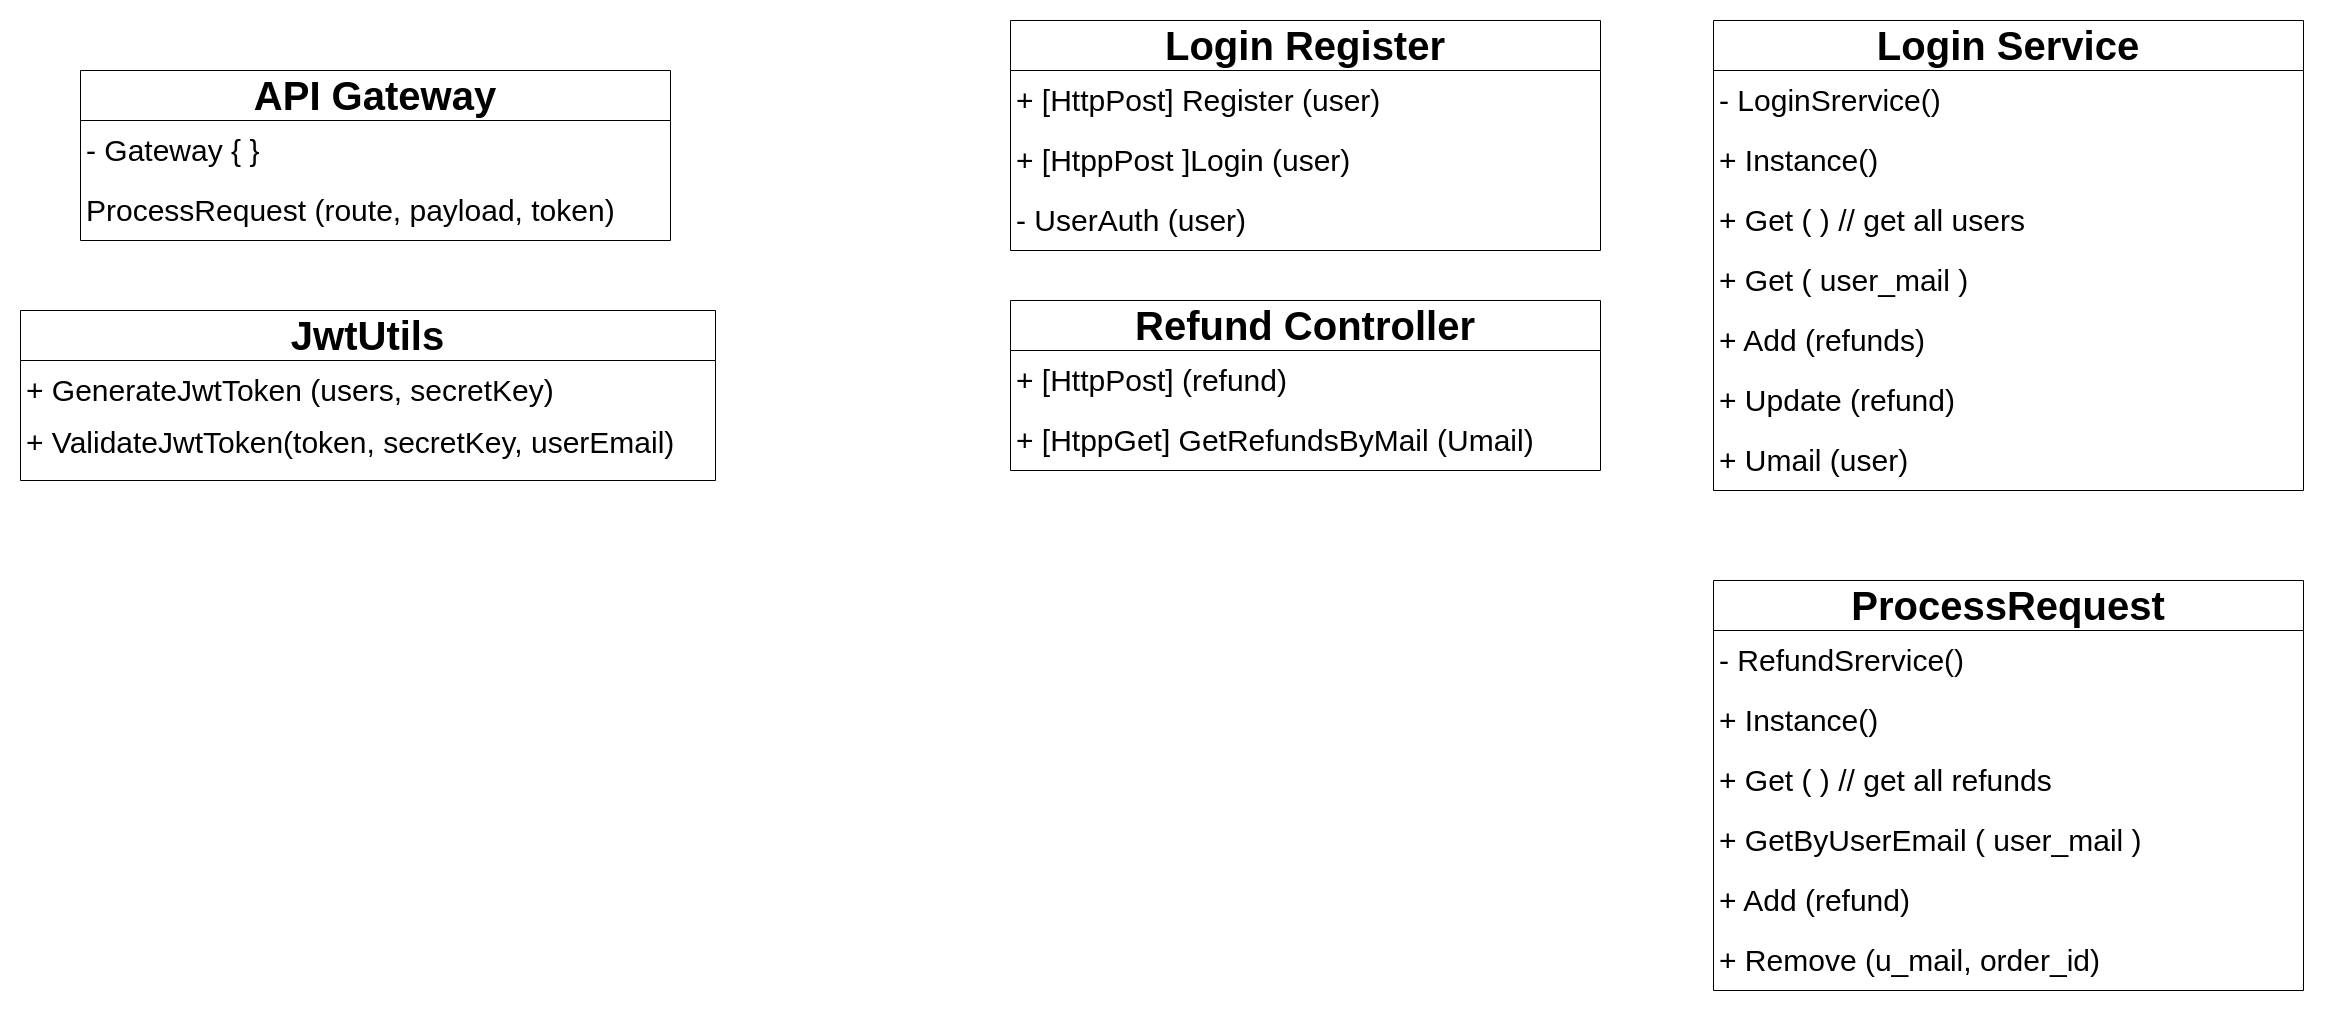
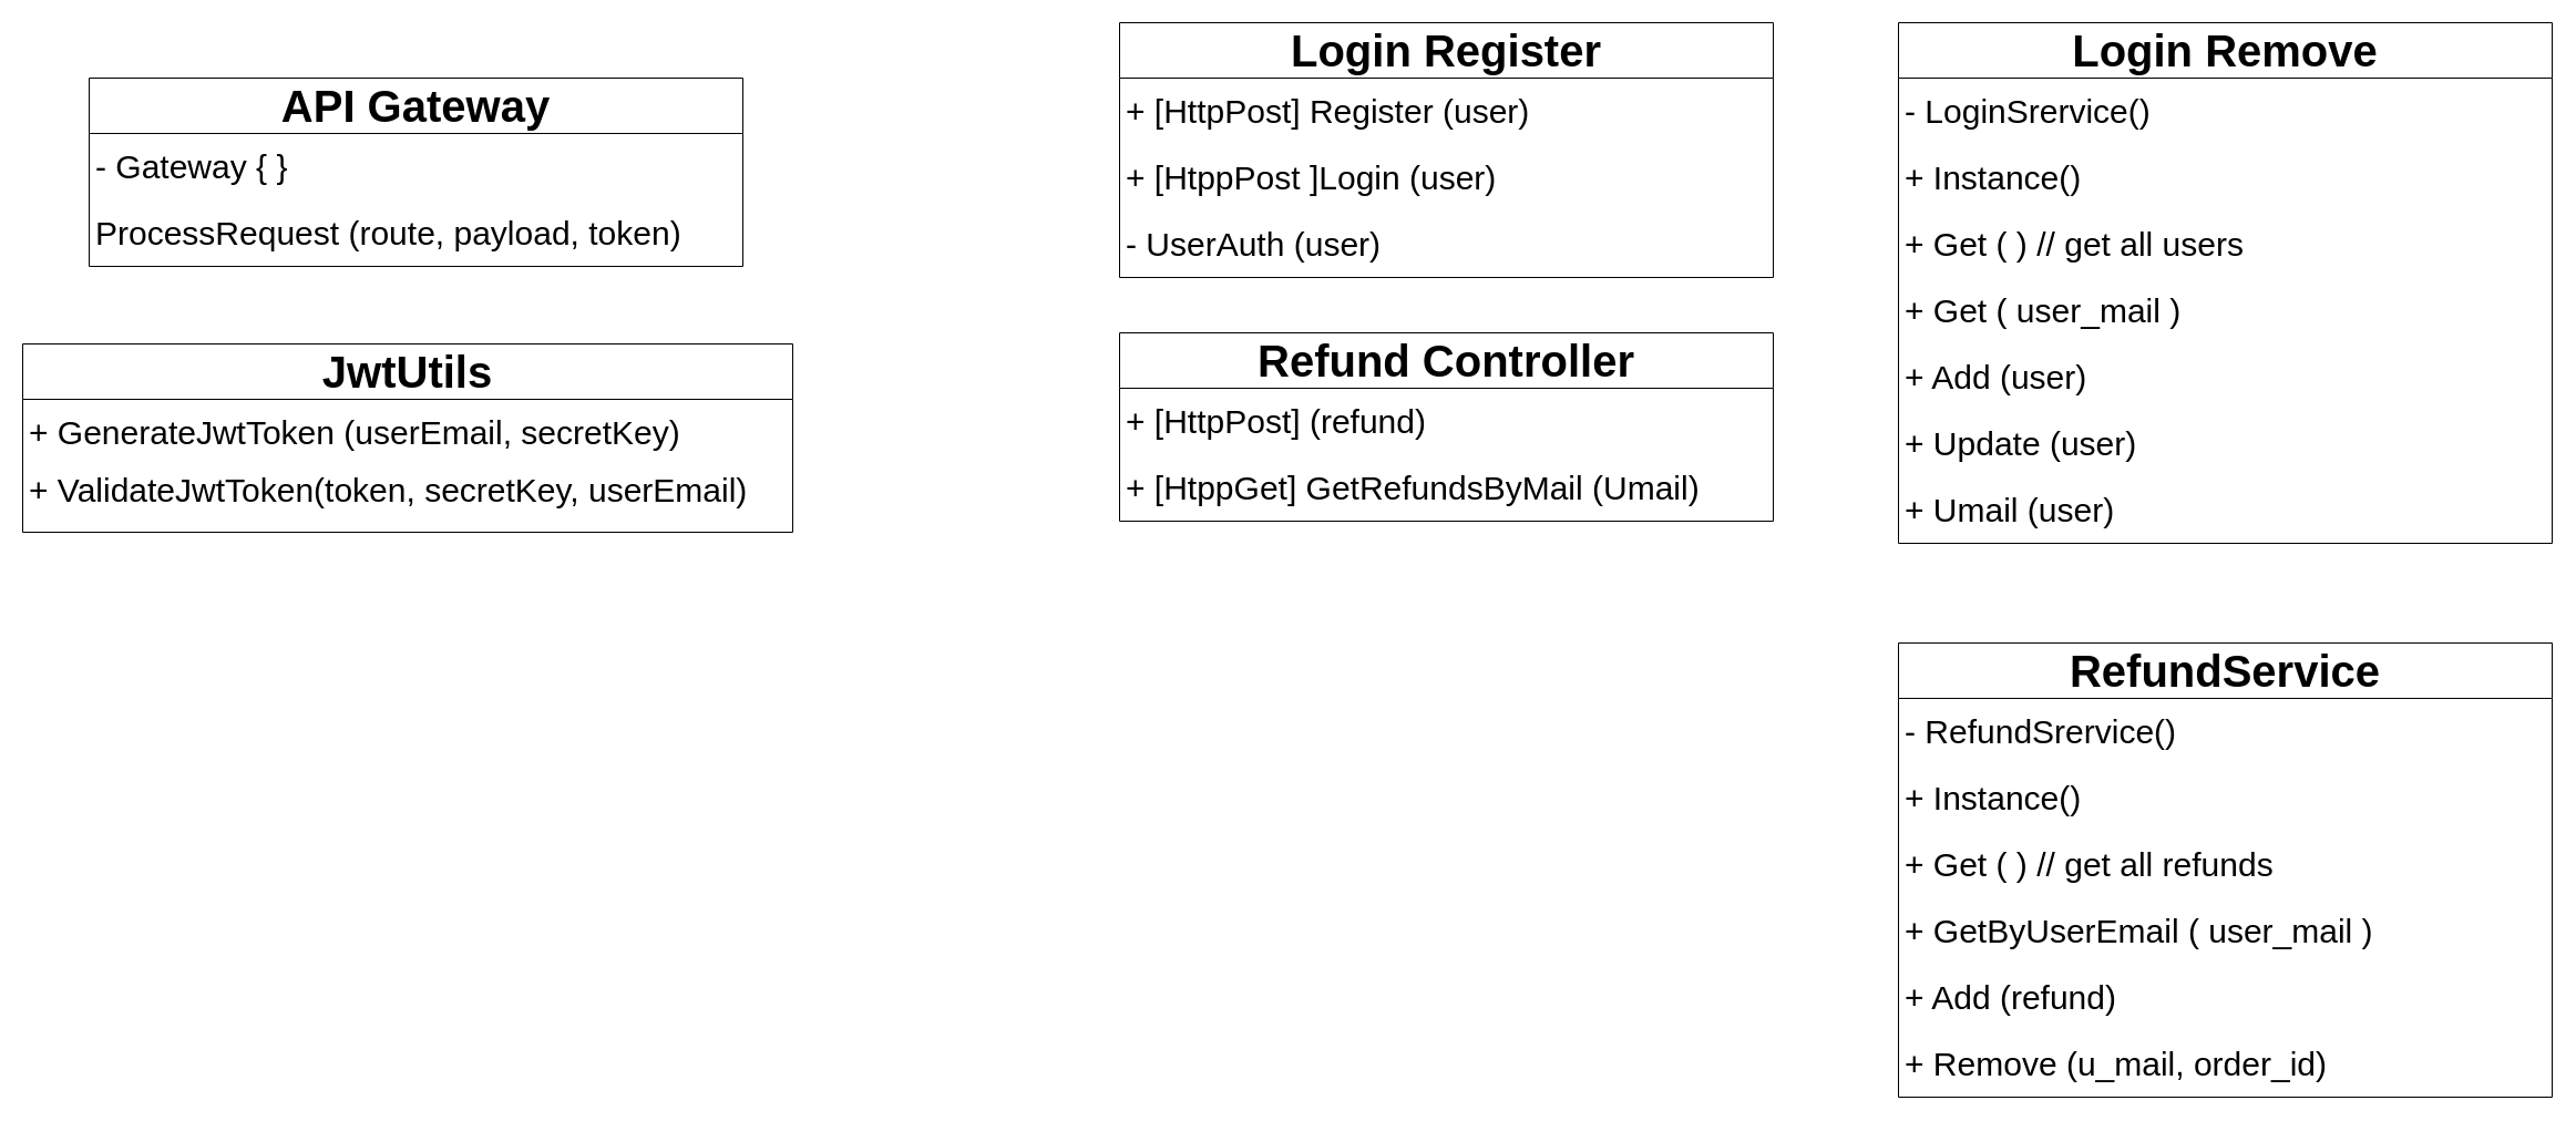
- <mxCell id="15" value="&lt;b&gt;&lt;font style=&quot;font-size: 40px;&quot;&gt;Login Service&lt;/font&gt;&lt;/b&gt;" style="swimlane;fontStyle=0;childLayout=stackLayout;horizontal=1;startSize=50;horizontalStack=0;resizeParent=1;resizeParentMax=0;resizeLast=0;collapsible=1;marginBottom=0;whiteSpace=wrap;html=1;" vertex="1" parent="1"><mxGeometry x="1713" y="20" width="590" height="470" as="geometry" /></mxCell>
+ <mxCell id="15" value="&lt;b&gt;&lt;font style=&quot;font-size: 40px;&quot;&gt;Login Remove&lt;/font&gt;&lt;/b&gt;" style="swimlane;fontStyle=0;childLayout=stackLayout;horizontal=1;startSize=50;horizontalStack=0;resizeParent=1;resizeParentMax=0;resizeLast=0;collapsible=1;marginBottom=0;whiteSpace=wrap;html=1;" vertex="1" parent="1"><mxGeometry x="1713" y="20" width="590" height="470" as="geometry" /></mxCell>
- <mxCell id="20" value="&lt;span style=&quot;font-size: 30px;&quot;&gt;+ Add (refunds)&lt;/span&gt;" style="text;strokeColor=none;fillColor=none;align=left;verticalAlign=middle;spacingLeft=4;spacingRight=4;overflow=hidden;points=[[0,0.5],[1,0.5]];portConstraint=eastwest;rotatable=0;whiteSpace=wrap;html=1;" vertex="1" parent="15"><mxGeometry y="290" width="590" height="60" as="geometry" /></mxCell>
+ <mxCell id="20" value="&lt;span style=&quot;font-size: 30px;&quot;&gt;+ Add (user)&lt;/span&gt;" style="text;strokeColor=none;fillColor=none;align=left;verticalAlign=middle;spacingLeft=4;spacingRight=4;overflow=hidden;points=[[0,0.5],[1,0.5]];portConstraint=eastwest;rotatable=0;whiteSpace=wrap;html=1;" vertex="1" parent="15"><mxGeometry y="290" width="590" height="60" as="geometry" /></mxCell>
- <mxCell id="6" value="&lt;span style=&quot;font-size: 30px;&quot;&gt;+&amp;nbsp;GenerateJwtToken (users, secretKey)&lt;/span&gt;" style="text;strokeColor=none;fillColor=none;align=left;verticalAlign=middle;spacingLeft=4;spacingRight=4;overflow=hidden;points=[[0,0.5],[1,0.5]];portConstraint=eastwest;rotatable=0;whiteSpace=wrap;html=1;" vertex="1" parent="5"><mxGeometry y="50" width="695" height="60" as="geometry" /></mxCell>
+ <mxCell id="6" value="&lt;span style=&quot;font-size: 30px;&quot;&gt;+&amp;nbsp;GenerateJwtToken (userEmail, secretKey)&lt;/span&gt;" style="text;strokeColor=none;fillColor=none;align=left;verticalAlign=middle;spacingLeft=4;spacingRight=4;overflow=hidden;points=[[0,0.5],[1,0.5]];portConstraint=eastwest;rotatable=0;whiteSpace=wrap;html=1;" vertex="1" parent="5"><mxGeometry y="50" width="695" height="60" as="geometry" /></mxCell>
- <mxCell id="21" value="&lt;span style=&quot;font-size: 30px;&quot;&gt;+ Update (refund)&lt;/span&gt;" style="text;strokeColor=none;fillColor=none;align=left;verticalAlign=middle;spacingLeft=4;spacingRight=4;overflow=hidden;points=[[0,0.5],[1,0.5]];portConstraint=eastwest;rotatable=0;whiteSpace=wrap;html=1;" vertex="1" parent="15"><mxGeometry y="350" width="590" height="60" as="geometry" /></mxCell>
+ <mxCell id="21" value="&lt;span style=&quot;font-size: 30px;&quot;&gt;+ Update (user)&lt;/span&gt;" style="text;strokeColor=none;fillColor=none;align=left;verticalAlign=middle;spacingLeft=4;spacingRight=4;overflow=hidden;points=[[0,0.5],[1,0.5]];portConstraint=eastwest;rotatable=0;whiteSpace=wrap;html=1;" vertex="1" parent="15"><mxGeometry y="350" width="590" height="60" as="geometry" /></mxCell>
- <mxCell id="23" value="&lt;b&gt;&lt;font style=&quot;font-size: 40px;&quot;&gt;ProcessRequest&lt;/font&gt;&lt;/b&gt;" style="swimlane;fontStyle=0;childLayout=stackLayout;horizontal=1;startSize=50;horizontalStack=0;resizeParent=1;resizeParentMax=0;resizeLast=0;collapsible=1;marginBottom=0;whiteSpace=wrap;html=1;" vertex="1" parent="1"><mxGeometry x="1713" y="580" width="590" height="410" as="geometry" /></mxCell>
+ <mxCell id="23" value="&lt;b&gt;&lt;font style=&quot;font-size: 40px;&quot;&gt;RefundService&lt;/font&gt;&lt;/b&gt;" style="swimlane;fontStyle=0;childLayout=stackLayout;horizontal=1;startSize=50;horizontalStack=0;resizeParent=1;resizeParentMax=0;resizeLast=0;collapsible=1;marginBottom=0;whiteSpace=wrap;html=1;" vertex="1" parent="1"><mxGeometry x="1713" y="580" width="590" height="410" as="geometry" /></mxCell>
